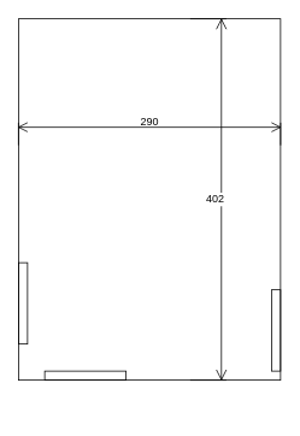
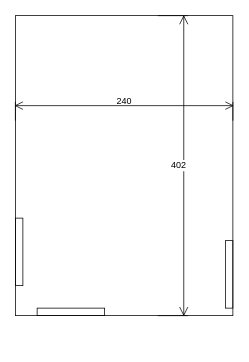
- <mxCell id="4" value="&lt;div&gt;290&lt;/div&gt;&lt;div&gt;&lt;br&gt;&lt;/div&gt;" style="verticalLabelPosition=middle;dashed=0;shadow=0;html=1;shape=mxgraph.cabinets.dimension;verticalAlign=top;align=center;rounded=0;" parent="2" vertex="1"><mxGeometry y="100" width="290" height="40" as="geometry" /></mxCell>
+ <mxCell id="4" value="&lt;div&gt;240&lt;/div&gt;&lt;div&gt;&lt;br&gt;&lt;/div&gt;" style="verticalLabelPosition=middle;dashed=0;shadow=0;html=1;shape=mxgraph.cabinets.dimension;verticalAlign=top;align=center;rounded=0;" parent="2" vertex="1"><mxGeometry y="100" width="290" height="40" as="geometry" /></mxCell>
